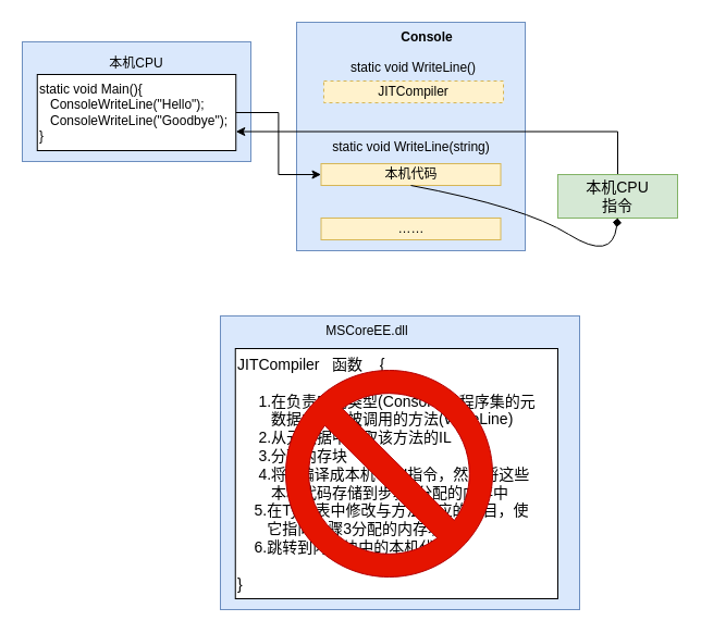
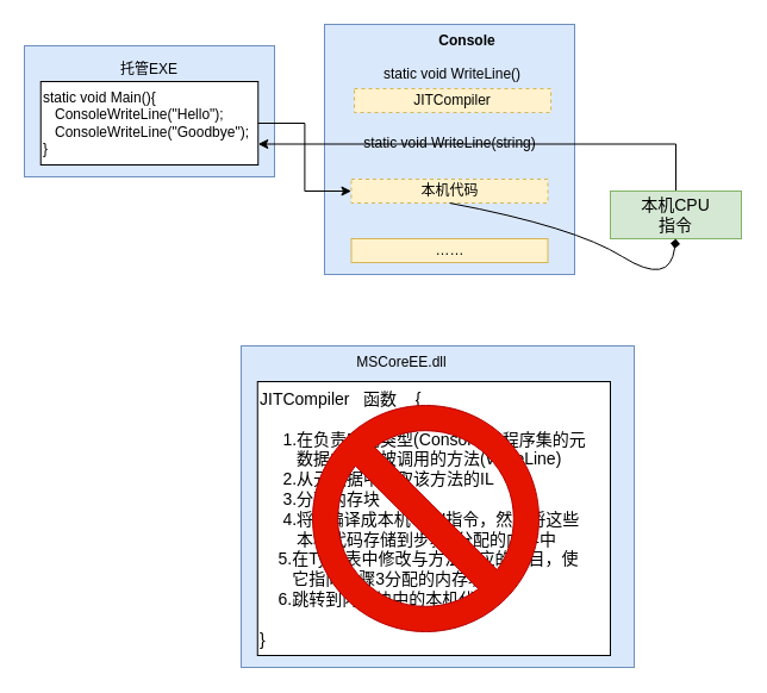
- <mxCell id="4" value="本机CPU" style="text;html=1;strokeColor=none;fillColor=none;align=center;verticalAlign=middle;whiteSpace=wrap;rounded=0;" parent="1" vertex="1"><mxGeometry x="85" y="48" width="80" height="20" as="geometry" /></mxCell>
+ <mxCell id="4" value="托管EXE" style="text;html=1;strokeColor=none;fillColor=none;align=center;verticalAlign=middle;whiteSpace=wrap;rounded=0;" parent="1" vertex="1"><mxGeometry x="85" y="48" width="80" height="20" as="geometry" /></mxCell>
- <mxCell id="8" value="static void WriteLine(string)" style="text;html=1;strokeColor=none;fillColor=none;align=center;verticalAlign=middle;whiteSpace=wrap;rounded=0;" parent="1" vertex="1"><mxGeometry x="289.5" y="125" width="175" height="20" as="geometry" /></mxCell>
+ <mxCell id="8" value="static void WriteLine(string)" style="text;html=1;strokeColor=none;fillColor=none;align=center;verticalAlign=middle;whiteSpace=wrap;rounded=0;" parent="1" vertex="1"><mxGeometry x="289.5" y="110" width="175" height="20" as="geometry" /></mxCell>
- <mxCell id="10" value="本机代码" style="rounded=0;whiteSpace=wrap;html=1;fillColor=#fff2cc;strokeColor=#d6b656;" parent="1" vertex="1"><mxGeometry x="294.5" y="150" width="165" height="20" as="geometry" /></mxCell>
+ <mxCell id="10" value="本机代码" style="rounded=0;whiteSpace=wrap;html=1;fillColor=#fff2cc;strokeColor=#d6b656;dashed=1;" parent="1" vertex="1"><mxGeometry x="294.5" y="150" width="165" height="20" as="geometry" /></mxCell>
